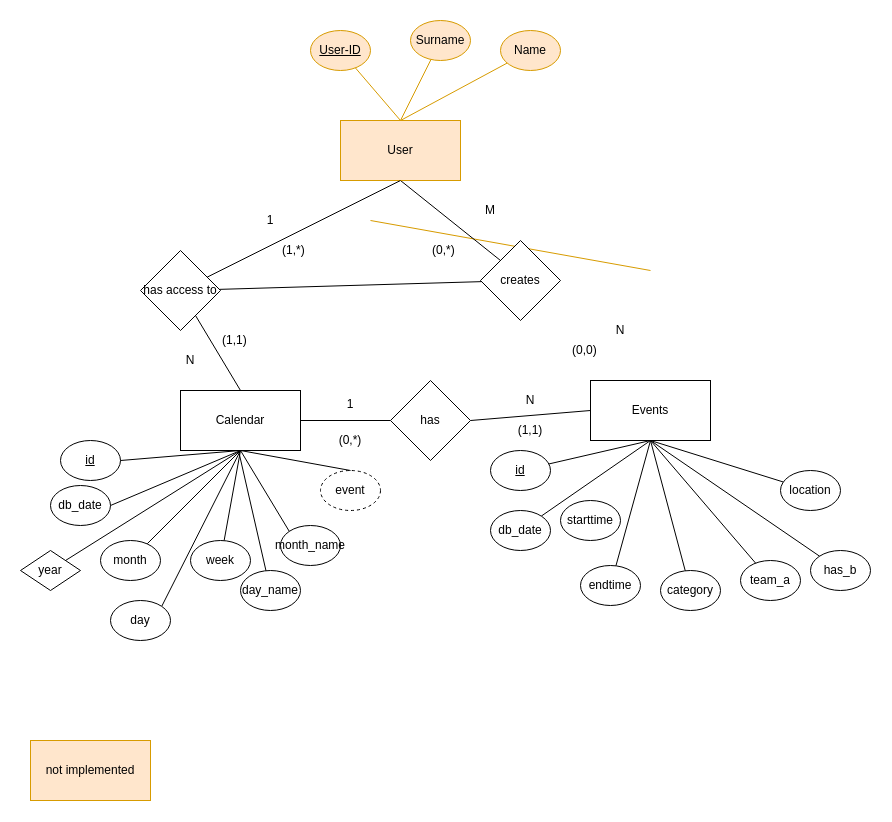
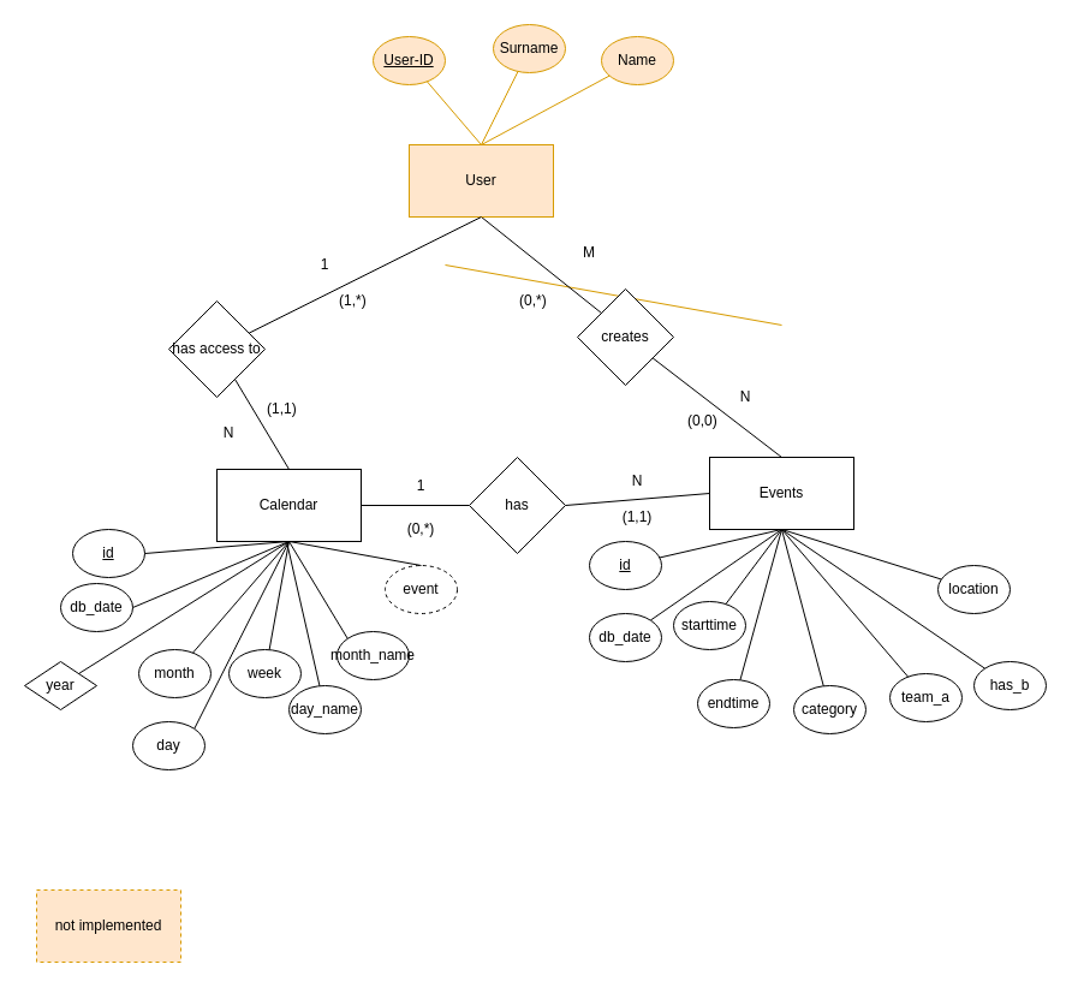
- <mxCell id="29" style="edgeStyle=none;rounded=0;orthogonalLoop=1;jettySize=auto;html=1;endArrow=none;endFill=0;" parent="1" source="30" target="28" edge="1"><mxGeometry relative="1" as="geometry" /></mxCell>
+ <mxCell id="29" style="edgeStyle=none;rounded=0;orthogonalLoop=1;jettySize=auto;html=1;entryX=0.5;entryY=0;entryDx=0;entryDy=0;endArrow=none;endFill=0;" parent="1" source="30" target="7" edge="1"><mxGeometry relative="1" as="geometry" /></mxCell>
+ <mxCell id="33" style="edgeStyle=none;rounded=0;orthogonalLoop=1;jettySize=auto;html=1;endArrow=none;endFill=0;entryX=0.5;entryY=1;entryDx=0;entryDy=0;" parent="1" source="34" target="7" edge="1"><mxGeometry relative="1" as="geometry" /></mxCell>
- <mxCell id="38" value="month" style="ellipse;whiteSpace=wrap;html=1;" parent="1" vertex="1"><mxGeometry x="100" y="540" width="60" height="40" as="geometry" /></mxCell>
+ <mxCell id="38" value="month" style="ellipse;whiteSpace=wrap;html=1;" parent="1" vertex="1"><mxGeometry x="115" y="540" width="60" height="40" as="geometry" /></mxCell>
- <mxCell id="67" value="not implemented" style="rounded=0;whiteSpace=wrap;html=1;fillColor=#ffe6cc;strokeColor=#d79b00;" vertex="1" parent="1"><mxGeometry x="30" y="740" width="120" height="60" as="geometry" /></mxCell>
+ <mxCell id="67" value="not implemented" style="rounded=0;whiteSpace=wrap;html=1;fillColor=#ffe6cc;strokeColor=#d79b00;dashed=1;" vertex="1" parent="1"><mxGeometry x="30" y="740" width="120" height="60" as="geometry" /></mxCell>
